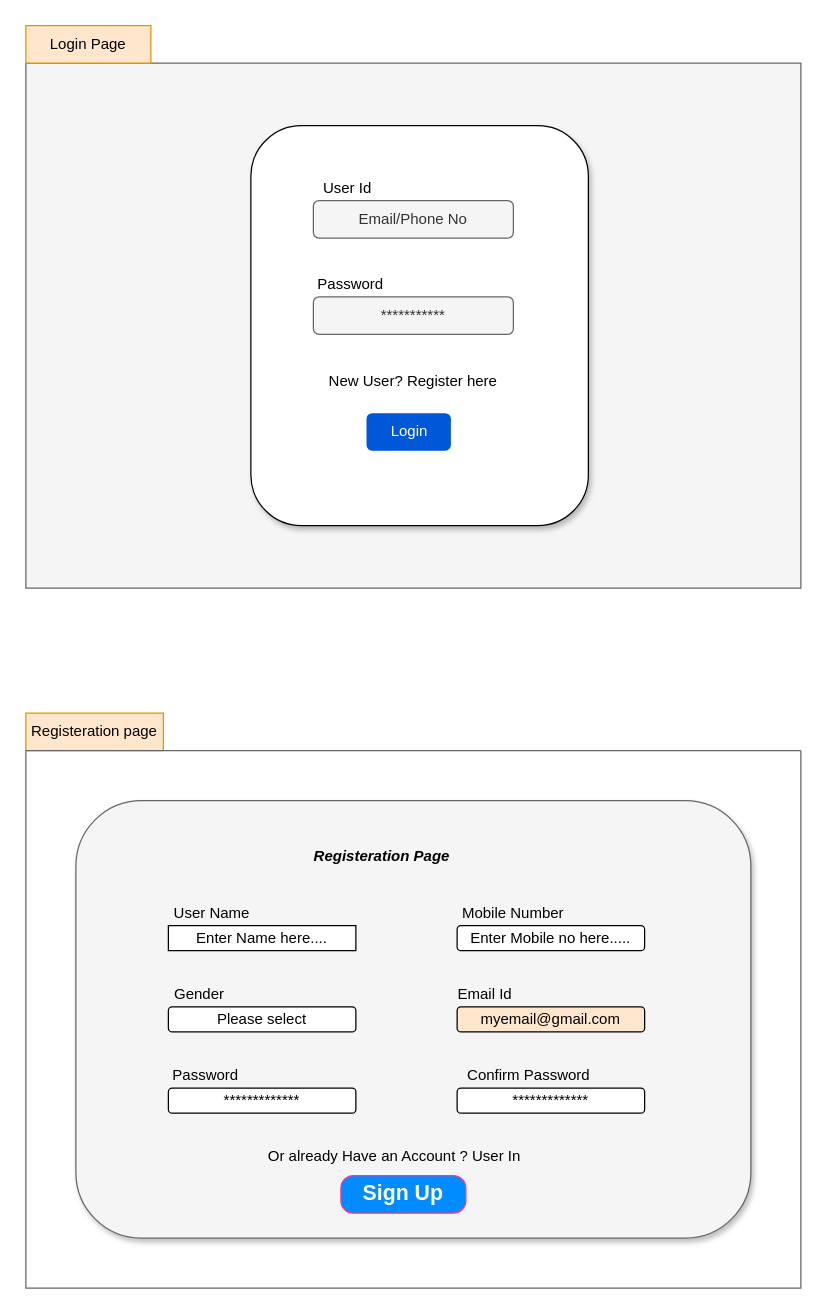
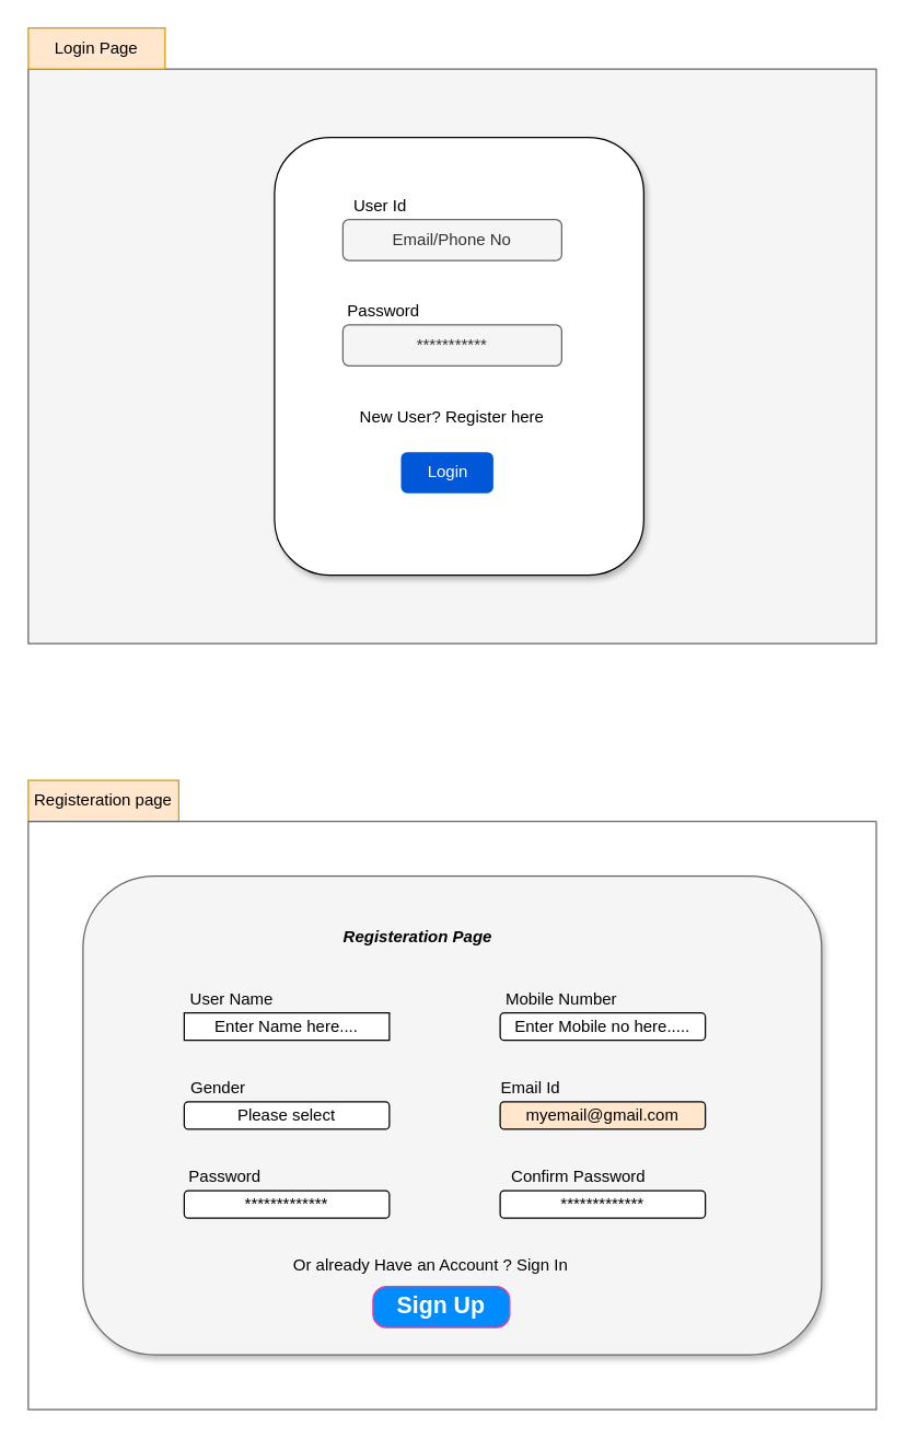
- <mxCell id="27" value="Or already Have an Account ? User In" style="text;html=1;align=left;verticalAlign=middle;whiteSpace=wrap;rounded=0;" parent="10" vertex="1"><mxGeometry x="192" y="310" width="220" height="30" as="geometry" /></mxCell>
+ <mxCell id="27" value="Or already Have an Account ? Sign In" style="text;html=1;align=left;verticalAlign=middle;whiteSpace=wrap;rounded=0;" parent="10" vertex="1"><mxGeometry x="192" y="310" width="220" height="30" as="geometry" /></mxCell>
